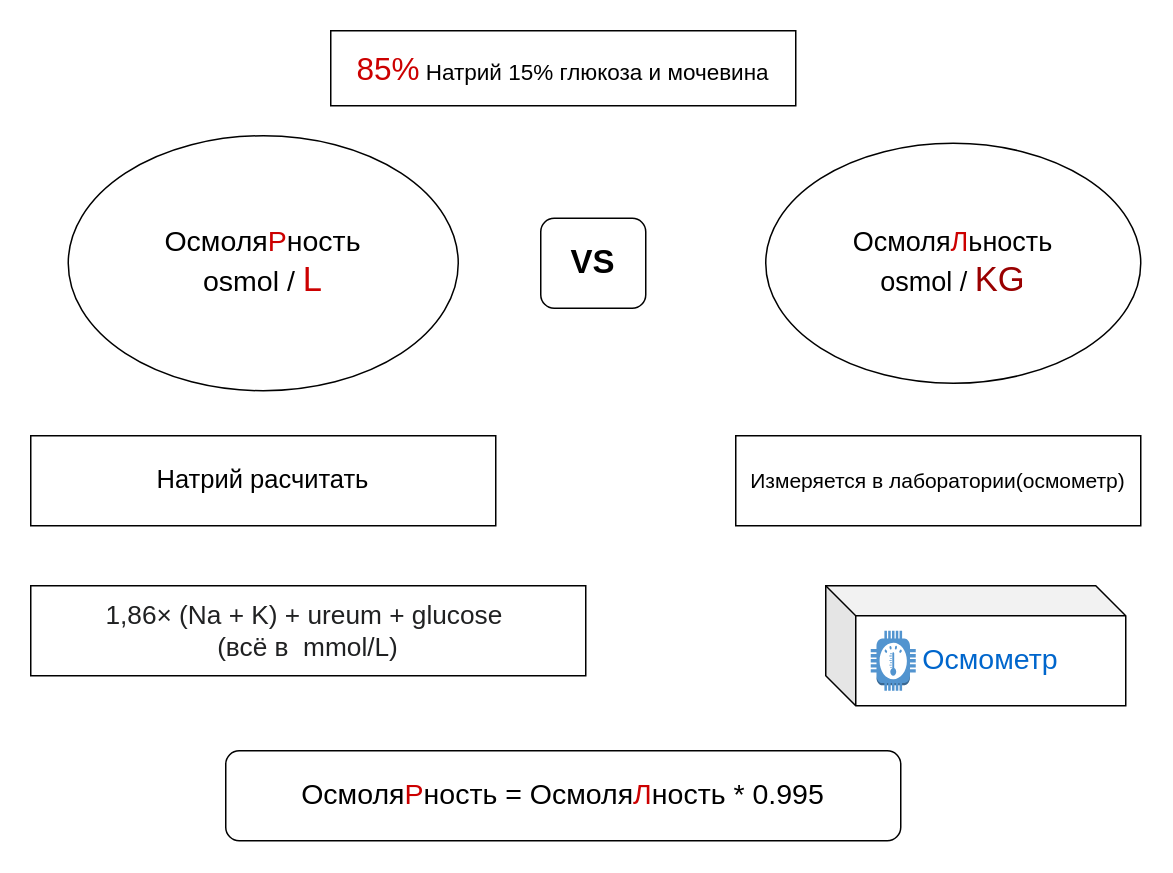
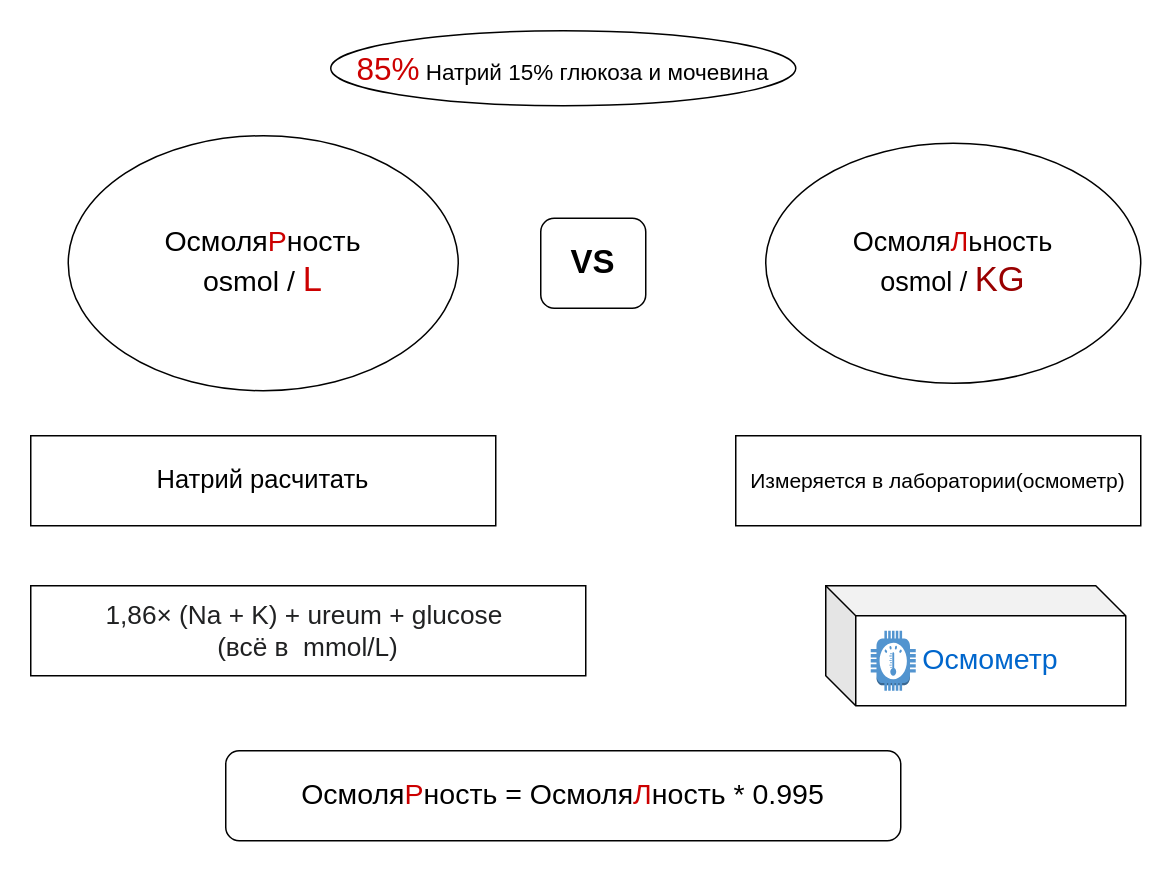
- <mxCell id="7" value="&lt;font color=&quot;#cc0000&quot; style=&quot;font-size: 21px;&quot;&gt;85%&lt;/font&gt;&lt;font style=&quot;font-size: 15px;&quot;&gt; Натрий 15% глюкоза и мочевина&lt;/font&gt;" style="rounded=0;whiteSpace=wrap;html=1;" vertex="1" parent="1"><mxGeometry x="220" y="20" width="310" height="50" as="geometry" /></mxCell>
+ <mxCell id="7" value="&lt;font color=&quot;#cc0000&quot; style=&quot;font-size: 21px;&quot;&gt;85%&lt;/font&gt;&lt;font style=&quot;font-size: 15px;&quot;&gt; Натрий 15% глюкоза и мочевина&lt;/font&gt;" style="ellipse;whiteSpace=wrap;html=1;" vertex="1" parent="1"><mxGeometry x="220" y="20" width="310" height="50" as="geometry" /></mxCell>
